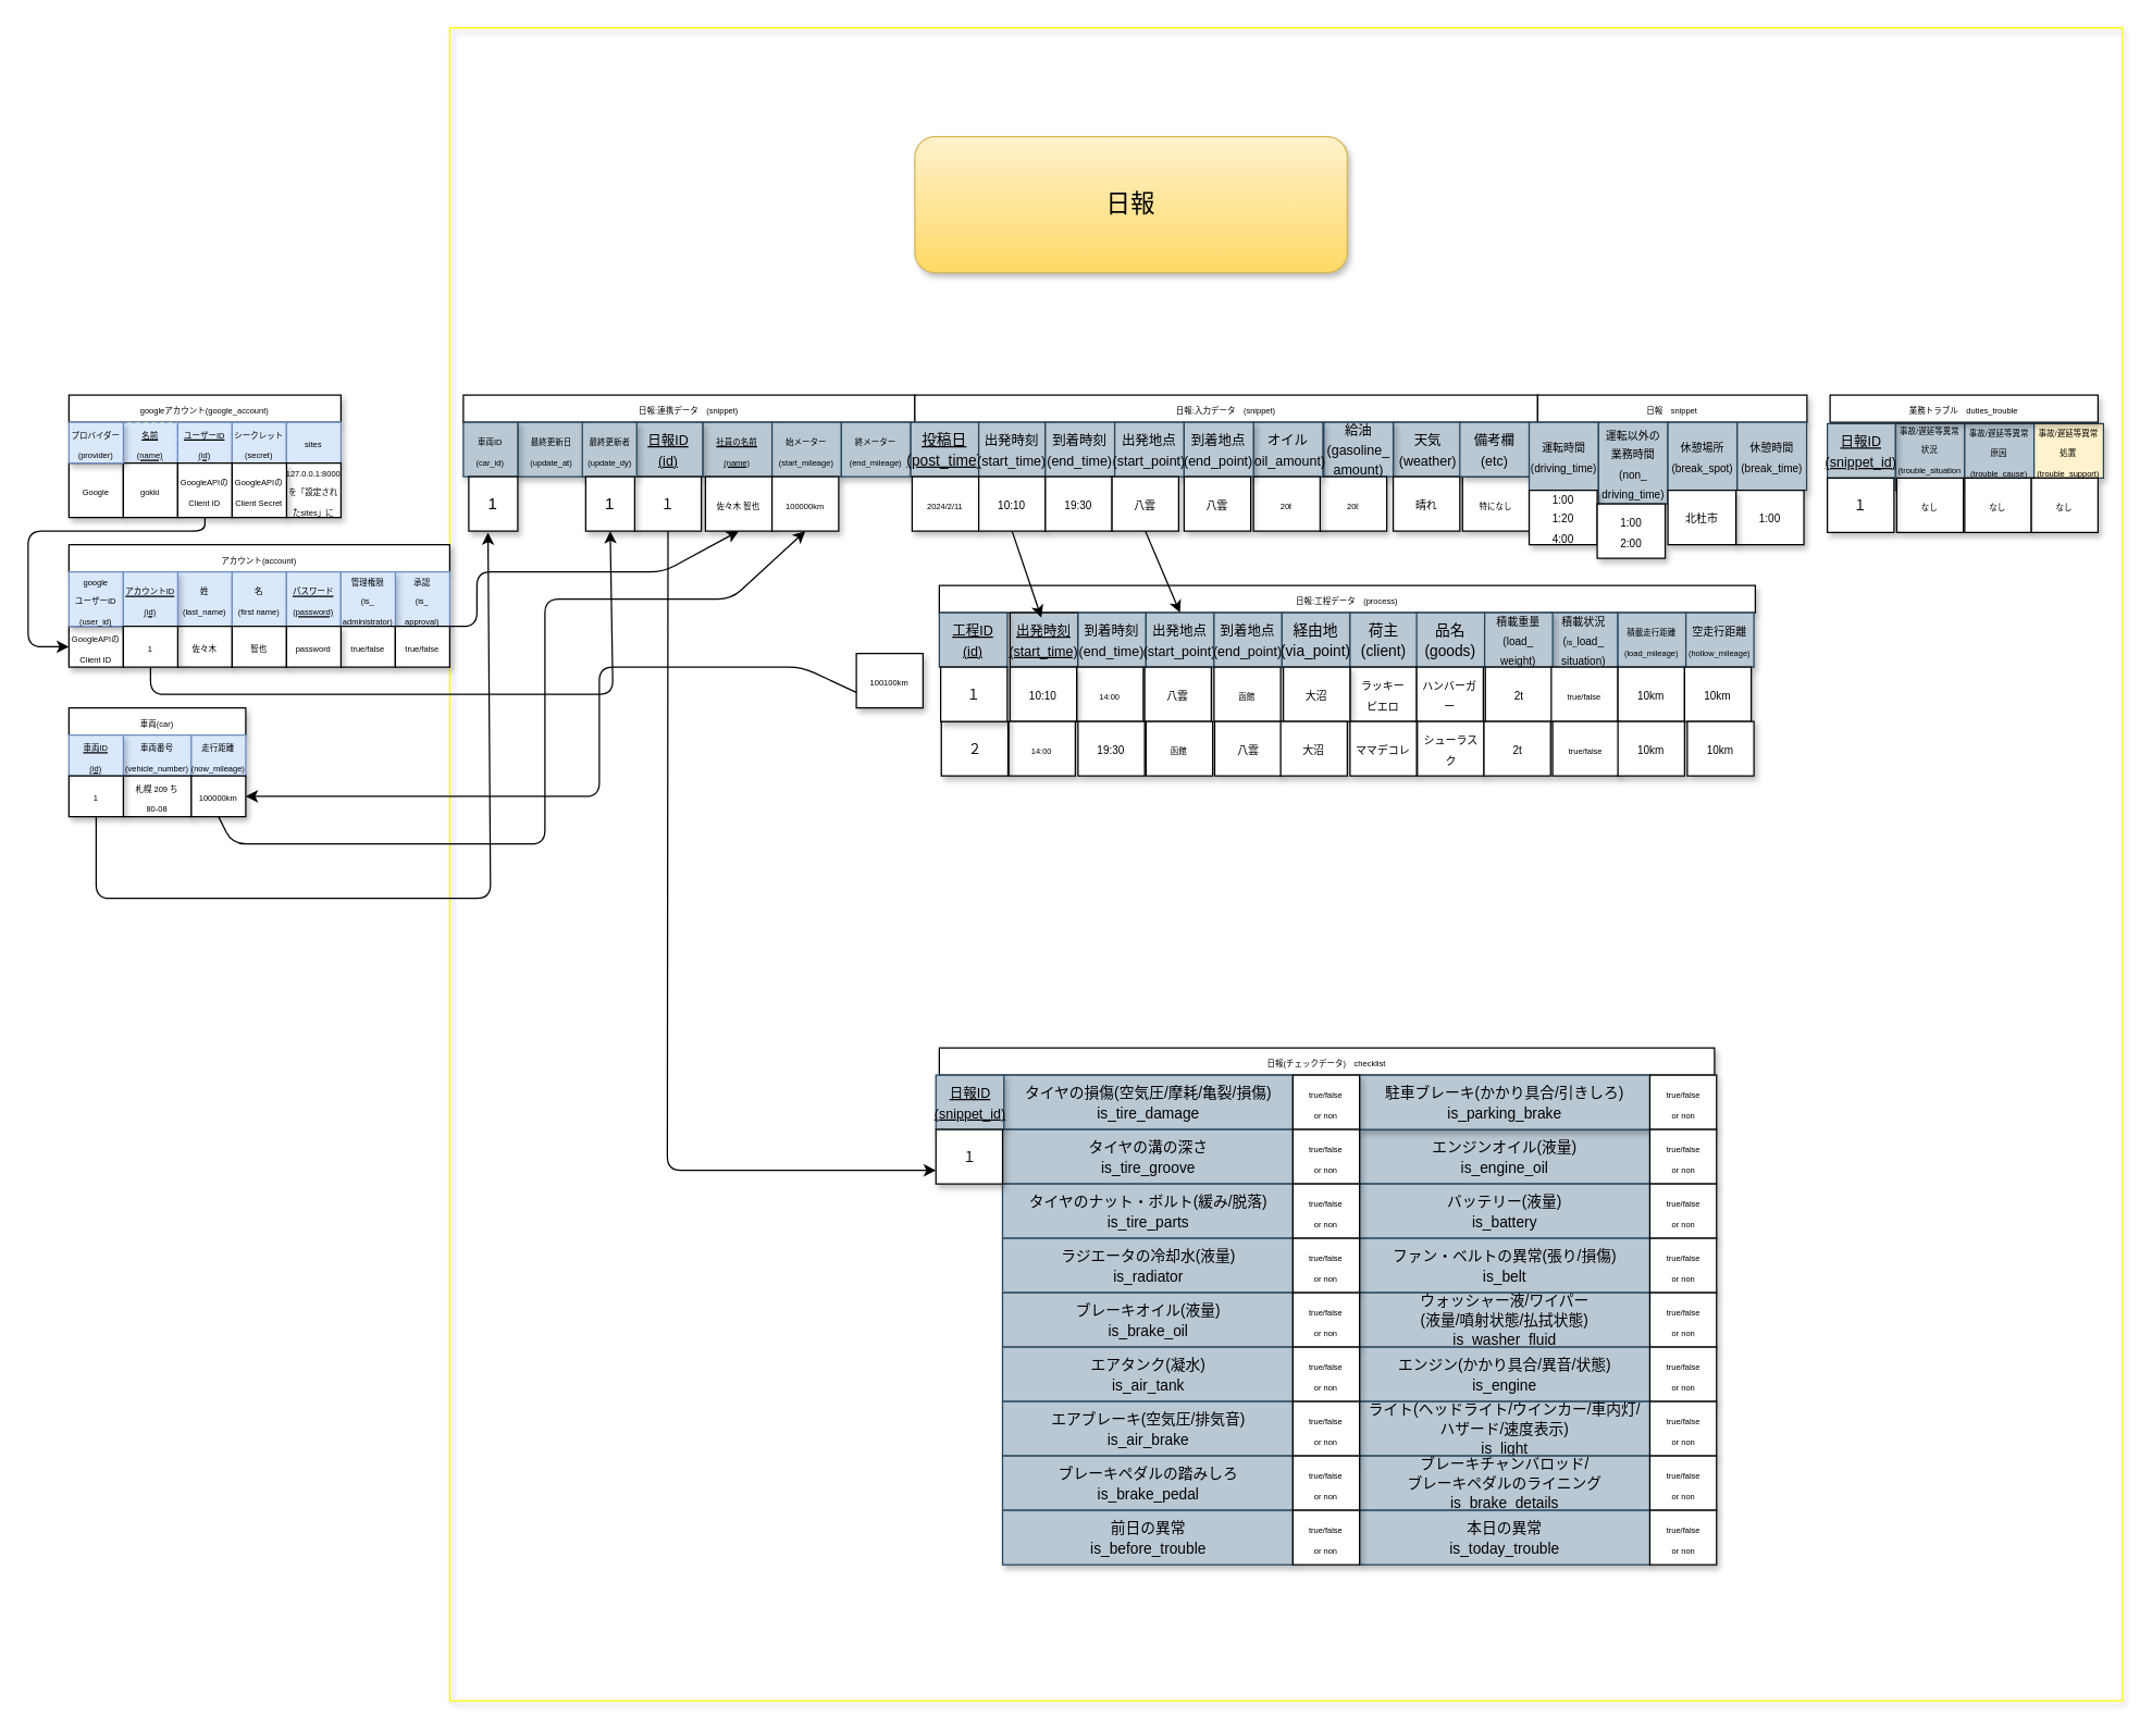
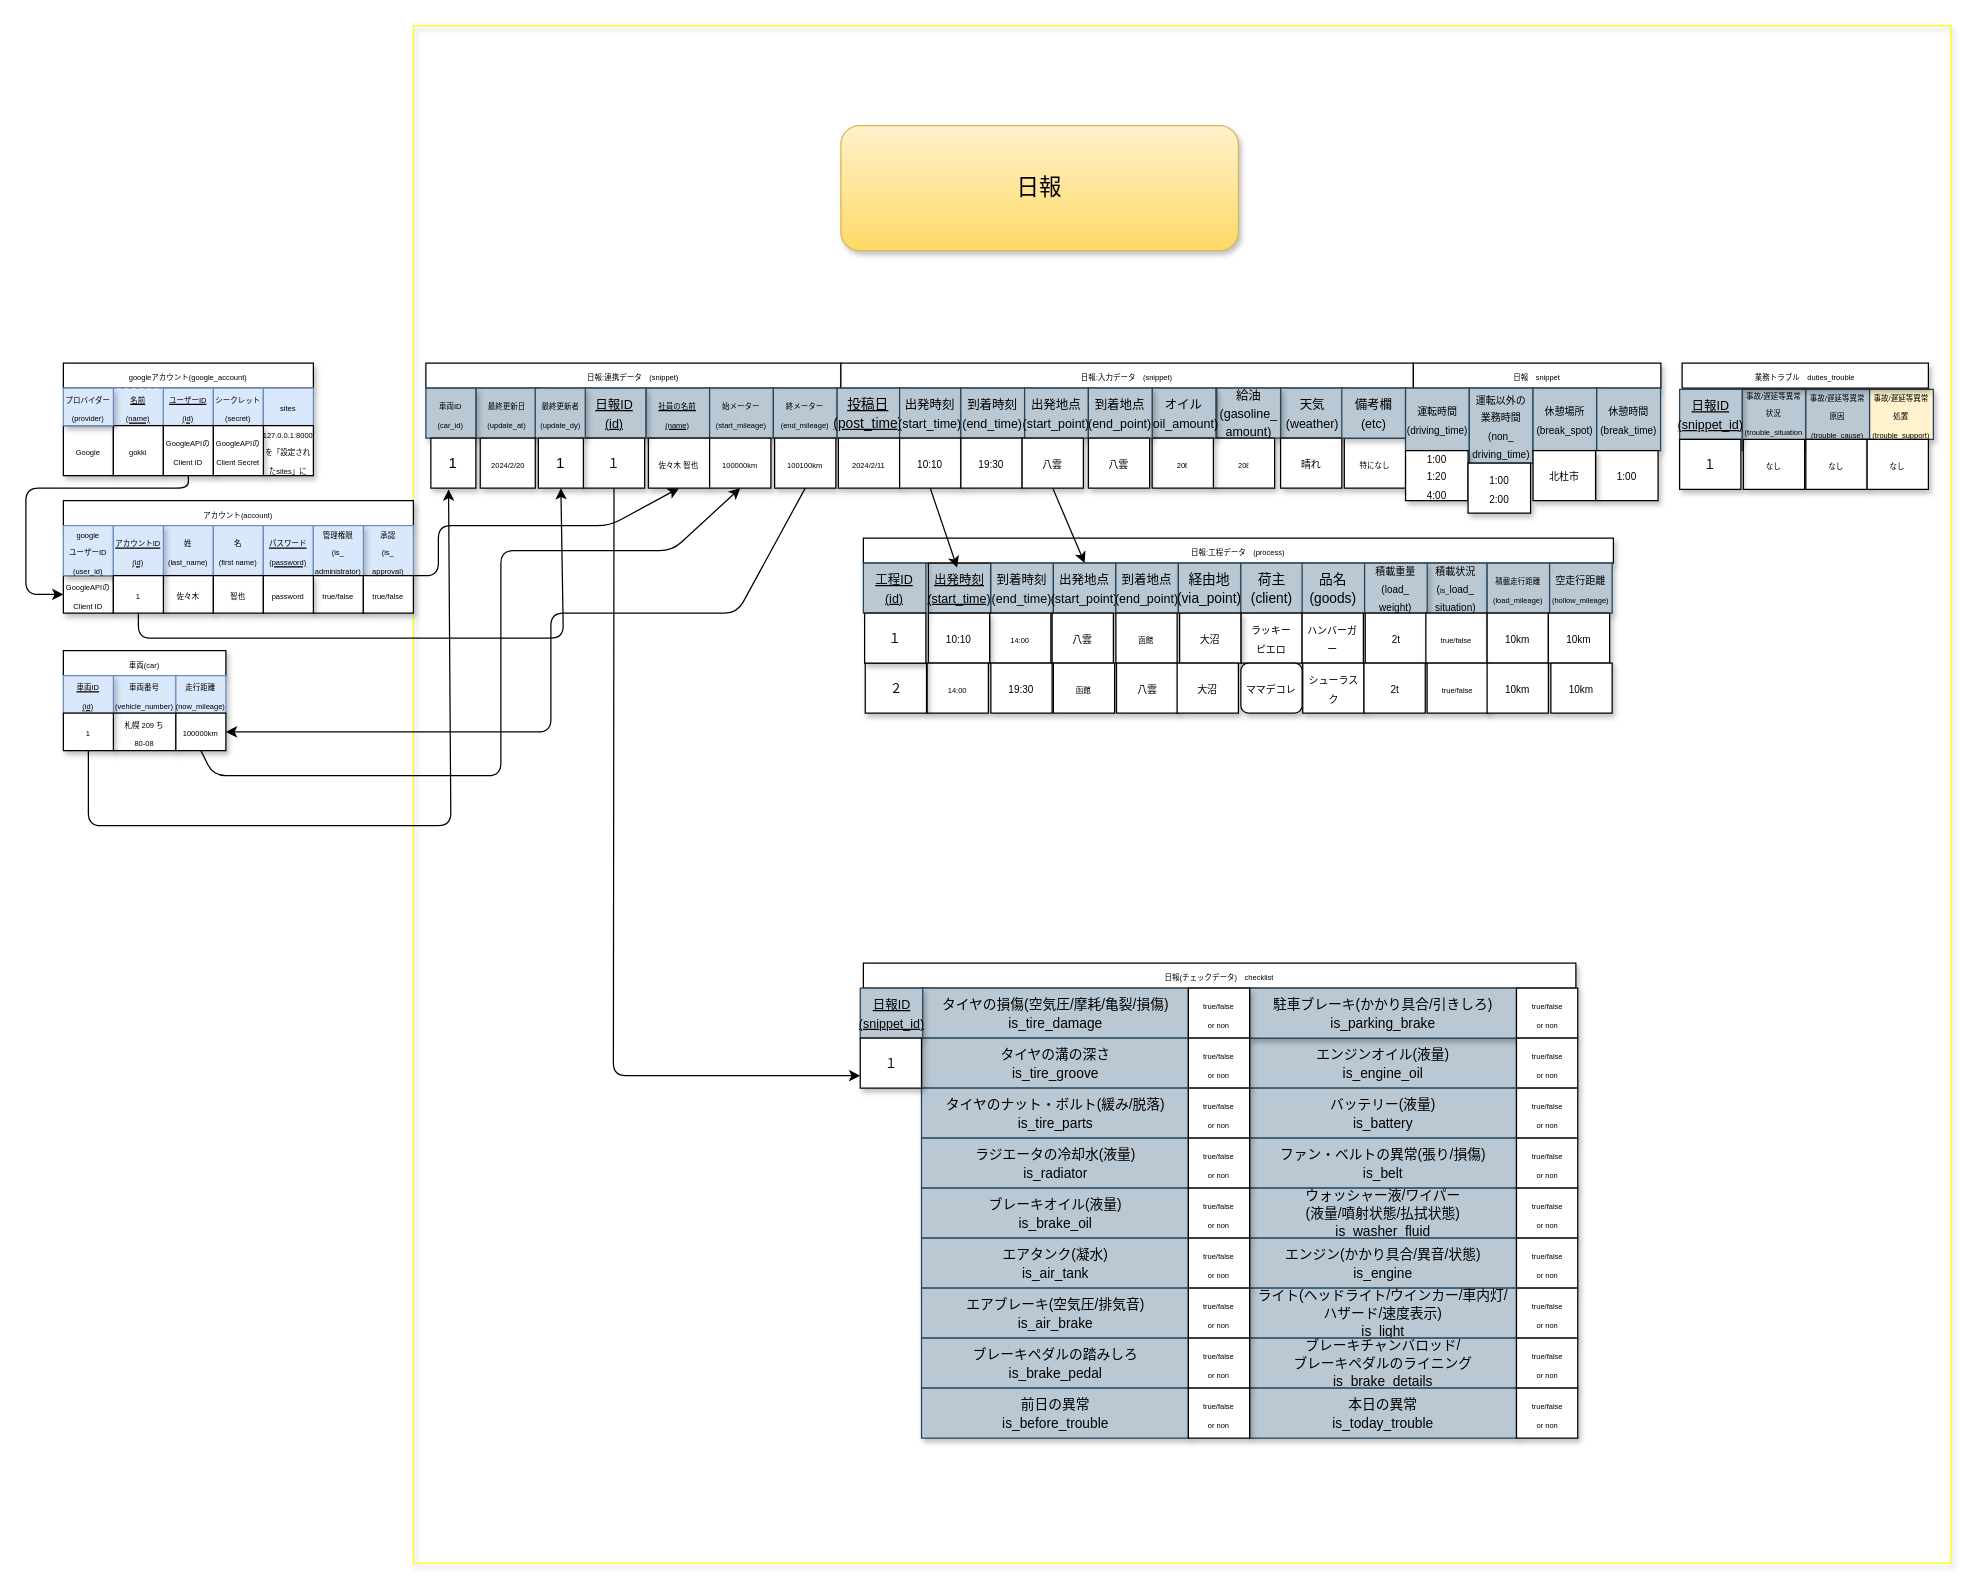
+ <mxCell id="164" value="&lt;font style=&quot;font-size: 6px;&quot;&gt;2024/2/20&lt;/font&gt;" style="rounded=0;whiteSpace=wrap;html=1;shadow=1;strokeColor=default;fontFamily=Helvetica;fontSize=12;fontColor=default;startSize=0;fillColor=default;" parent="1" vertex="1"><mxGeometry x="383.5" y="350" width="44" height="40" as="geometry" /></mxCell>
- <mxCell id="40" value="&lt;span style=&quot;font-size: 6px;&quot;&gt;100100km&lt;/span&gt;" style="rounded=0;whiteSpace=wrap;html=1;shadow=1;strokeColor=default;fontFamily=Helvetica;fontSize=12;fontColor=default;startSize=0;fillColor=default;" parent="1" vertex="1"><mxGeometry x="629" y="480" width="49" height="40" as="geometry" /></mxCell>
+ <mxCell id="40" value="&lt;span style=&quot;font-size: 6px;&quot;&gt;100100km&lt;/span&gt;" style="rounded=0;whiteSpace=wrap;html=1;shadow=1;strokeColor=default;fontFamily=Helvetica;fontSize=12;fontColor=default;startSize=0;fillColor=default;" parent="1" vertex="1"><mxGeometry x="619" y="350" width="49" height="40" as="geometry" /></mxCell>
- <mxCell id="89" value="&lt;span style=&quot;font-size: 8px;&quot;&gt;ママデコレ&lt;/span&gt;" style="rounded=0;whiteSpace=wrap;html=1;shadow=1;strokeColor=default;fontFamily=Helvetica;fontSize=12;fontColor=default;startSize=0;fillColor=default;" parent="1" vertex="1"><mxGeometry x="992" y="530" width="49" height="40" as="geometry" /></mxCell>
+ <mxCell id="89" value="&lt;span style=&quot;font-size: 8px;&quot;&gt;ママデコレ&lt;/span&gt;" style="whiteSpace=wrap;html=1;shadow=1;strokeColor=default;fontFamily=Helvetica;fontSize=12;fontColor=default;startSize=0;fillColor=default;rounded=1;" parent="1" vertex="1"><mxGeometry x="992" y="530" width="49" height="40" as="geometry" /></mxCell>
